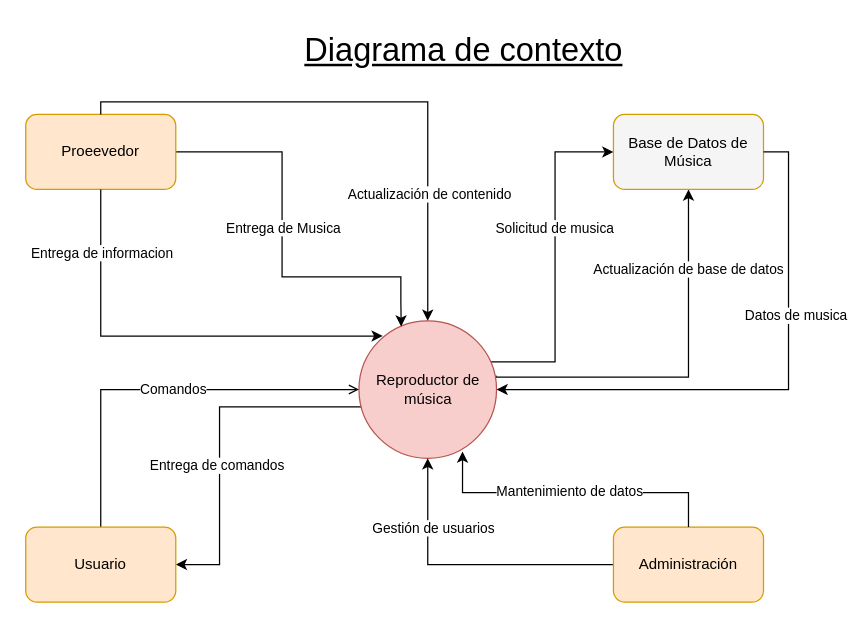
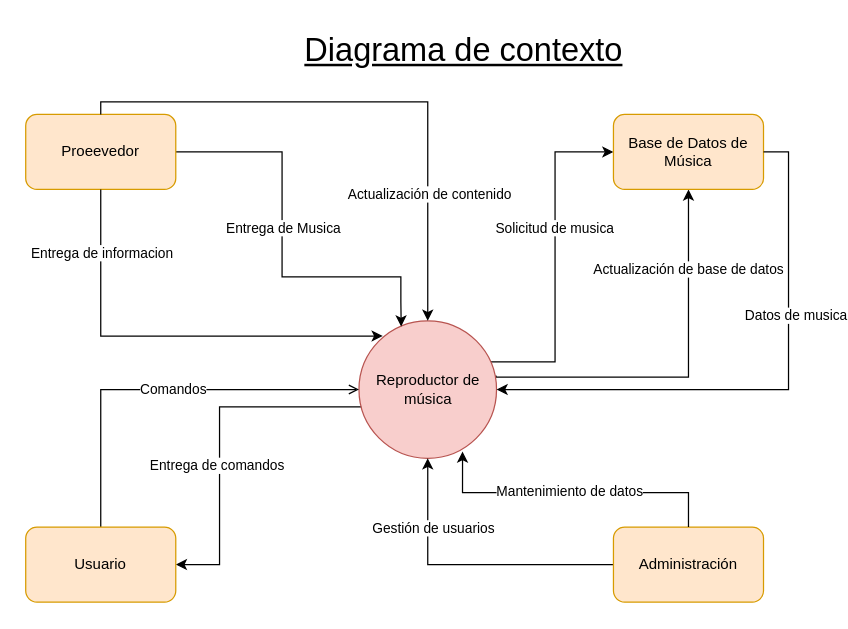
- <mxCell id="16" value="Base de Datos de Música" style="rounded=1;whiteSpace=wrap;html=1;fillColor=#f5f5f5;strokeColor=#d79b00;" vertex="1" parent="1"><mxGeometry x="490" y="91" width="120" height="60" as="geometry" /></mxCell>
+ <mxCell id="16" value="Base de Datos de Música" style="rounded=1;whiteSpace=wrap;html=1;fillColor=#ffe6cc;strokeColor=#d79b00;" vertex="1" parent="1"><mxGeometry x="490" y="91" width="120" height="60" as="geometry" /></mxCell>
